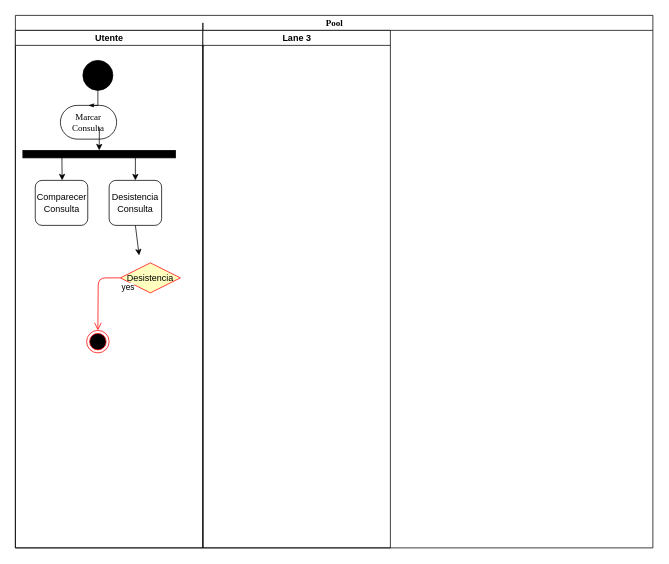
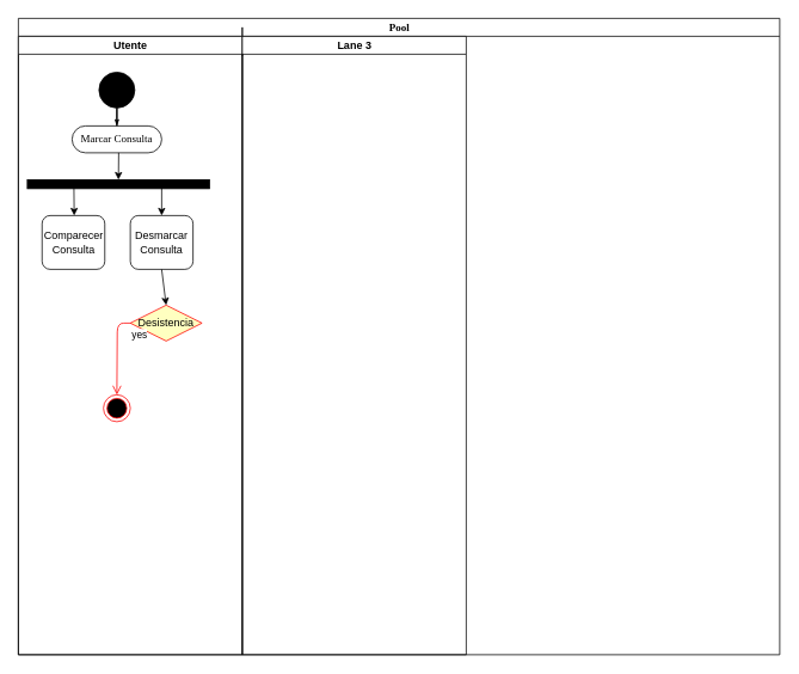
- <mxCell id="10" value="Marcar Consulta" style="rounded=1;whiteSpace=wrap;html=1;shadow=0;comic=0;labelBackgroundColor=none;strokeWidth=1;fontFamily=Verdana;fontSize=12;align=center;arcSize=50;" parent="4" vertex="1"><mxGeometry x="60" y="100" width="75" height="45" as="geometry" /></mxCell>
+ <mxCell id="10" value="Marcar Consulta" style="rounded=1;whiteSpace=wrap;html=1;shadow=0;comic=0;labelBackgroundColor=none;strokeWidth=1;fontFamily=Verdana;fontSize=12;align=center;arcSize=50;" parent="4" vertex="1"><mxGeometry x="60" y="100" width="100" height="30" as="geometry" /></mxCell>
- <mxCell id="8" value="Desistencia&lt;br&gt;Consulta" style="rounded=1;whiteSpace=wrap;html=1;" parent="4" vertex="1"><mxGeometry x="125" y="200" width="70" height="60" as="geometry" /></mxCell>
+ <mxCell id="8" value="Desmarcar&lt;br&gt;Consulta" style="rounded=1;whiteSpace=wrap;html=1;" parent="4" vertex="1"><mxGeometry x="125" y="200" width="70" height="60" as="geometry" /></mxCell>
- <mxCell id="15" value="Desistencia" style="rhombus;whiteSpace=wrap;html=1;fillColor=#ffffc0;strokeColor=#ff0000;" parent="4" vertex="1"><mxGeometry x="140" y="310" width="80" height="40" as="geometry" /></mxCell>
+ <mxCell id="15" value="Desistencia" style="rhombus;whiteSpace=wrap;html=1;fillColor=#ffffc0;strokeColor=#ff0000;" parent="4" vertex="1"><mxGeometry x="125" y="300" width="80" height="40" as="geometry" /></mxCell>
